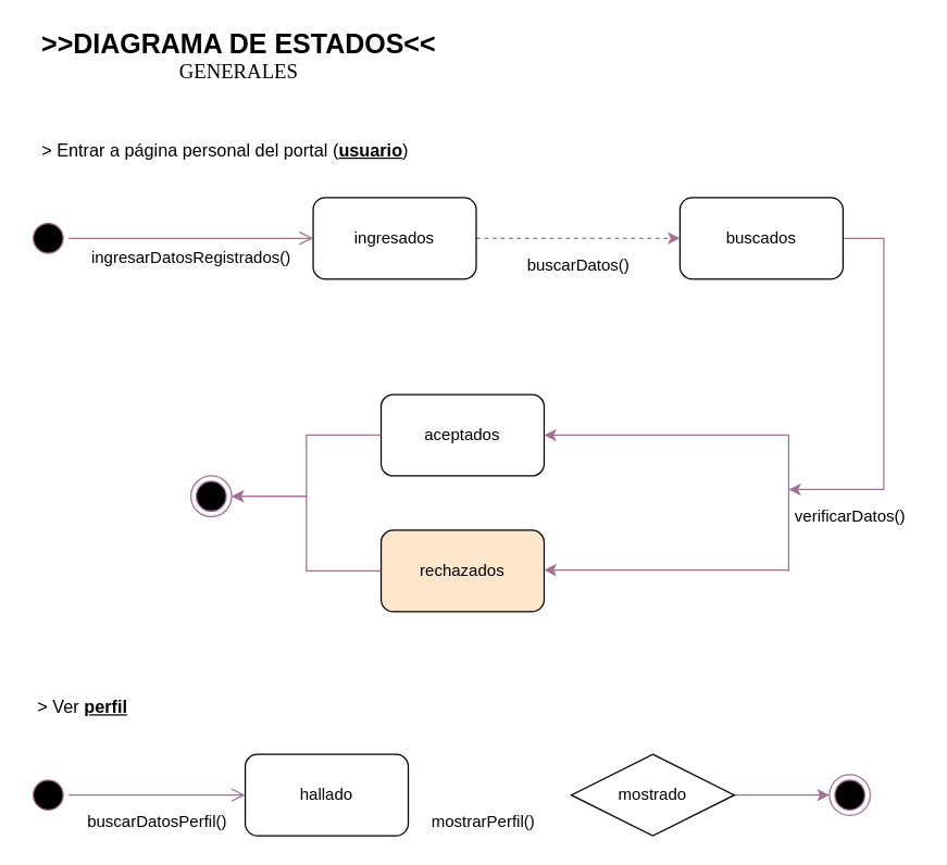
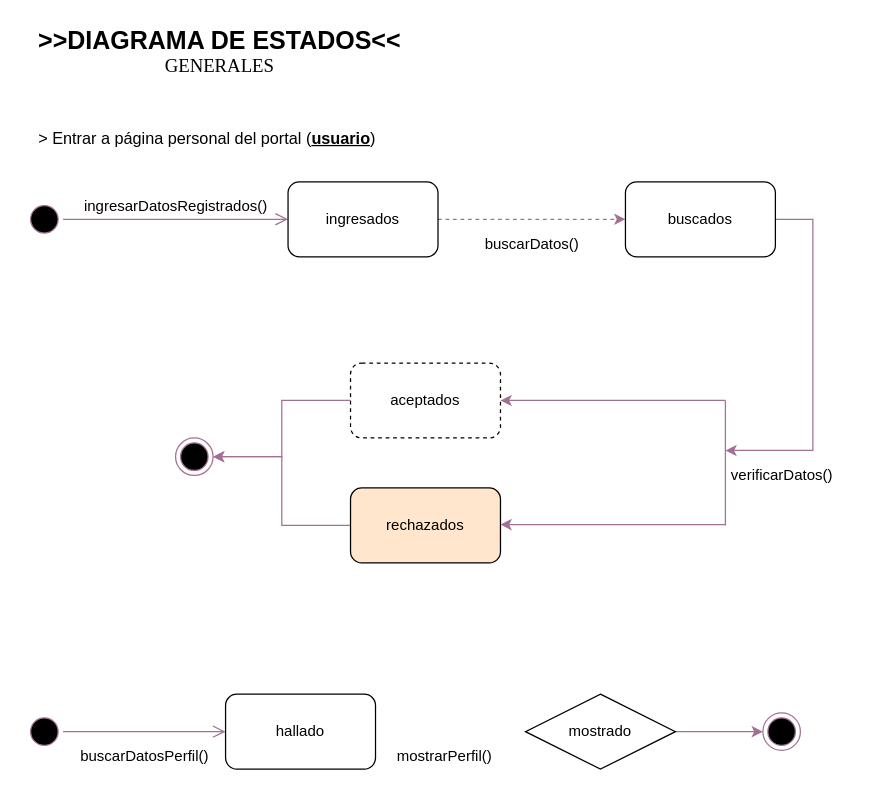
- <mxCell id="18" value="ingresarDatosRegistrados()" style="text;html=1;align=center;verticalAlign=middle;resizable=0;points=[];autosize=1;" vertex="1" parent="1"><mxGeometry x="60" y="180" width="160" height="20" as="geometry" /></mxCell>
+ <mxCell id="18" value="ingresarDatosRegistrados()" style="text;html=1;align=center;verticalAlign=middle;resizable=0;points=[];autosize=1;" vertex="1" parent="1"><mxGeometry x="60" y="155" width="160" height="20" as="geometry" /></mxCell>
- <mxCell id="23" value="aceptados" style="rounded=1;whiteSpace=wrap;html=1;" vertex="1" parent="1"><mxGeometry x="280" y="290" width="120" height="60" as="geometry" /></mxCell>
+ <mxCell id="23" value="aceptados" style="rounded=1;whiteSpace=wrap;html=1;dashed=1;" vertex="1" parent="1"><mxGeometry x="280" y="290" width="120" height="60" as="geometry" /></mxCell>
- <mxCell id="3" value="&lt;span id=&quot;docs-internal-guid-ff5904ad-7fff-c9bb-8a31-8f03928ab895&quot; style=&quot;font-size: 13px&quot;&gt;&lt;span style=&quot;font-family: &amp;#34;quicksand&amp;#34; , sans-serif ; background-color: transparent ; vertical-align: baseline&quot;&gt;&lt;font style=&quot;font-size: 13px&quot;&gt;&amp;gt; Ver&lt;/font&gt;&lt;/span&gt;&lt;span style=&quot;font-family: &amp;#34;quicksand&amp;#34; , sans-serif ; background-color: transparent ; vertical-align: baseline&quot;&gt; &lt;/span&gt;&lt;span style=&quot;font-family: &amp;#34;quicksand&amp;#34; , sans-serif ; background-color: transparent ; vertical-align: baseline&quot;&gt;&lt;font style=&quot;font-size: 13px&quot;&gt;&lt;b&gt;&lt;u&gt;perfil &lt;/u&gt;&lt;/b&gt;&lt;/font&gt;&lt;/span&gt;&lt;/span&gt;" style="text;html=1;align=center;verticalAlign=middle;resizable=0;points=[];autosize=1;" vertex="1" parent="1"><mxGeometry x="20" y="510" width="80" height="20" as="geometry" /></mxCell>
